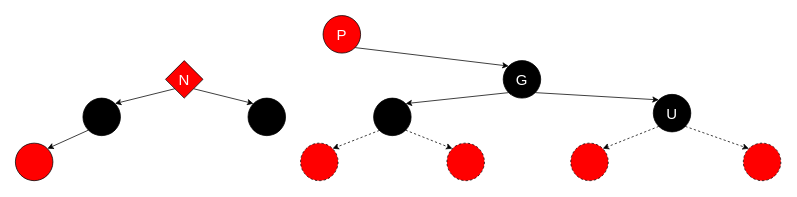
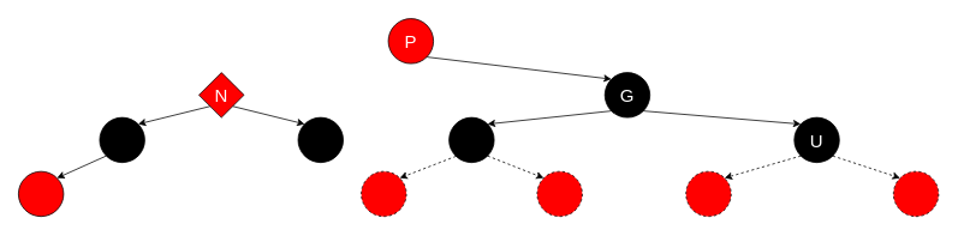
- <mxCell id="21" value="&lt;font color=&quot;#ffffff&quot; style=&quot;font-size: 20px;&quot;&gt;U&lt;/font&gt;" style="ellipse;whiteSpace=wrap;html=1;aspect=fixed;fillColor=#000000;" vertex="1" parent="1"><mxGeometry x="870" y="125" width="50" height="50" as="geometry" /></mxCell>
+ <mxCell id="21" value="&lt;font color=&quot;#ffffff&quot; style=&quot;font-size: 20px;&quot;&gt;U&lt;/font&gt;" style="ellipse;whiteSpace=wrap;html=1;aspect=fixed;fillColor=#000000;" vertex="1" parent="1"><mxGeometry x="880" y="130" width="50" height="50" as="geometry" /></mxCell>
